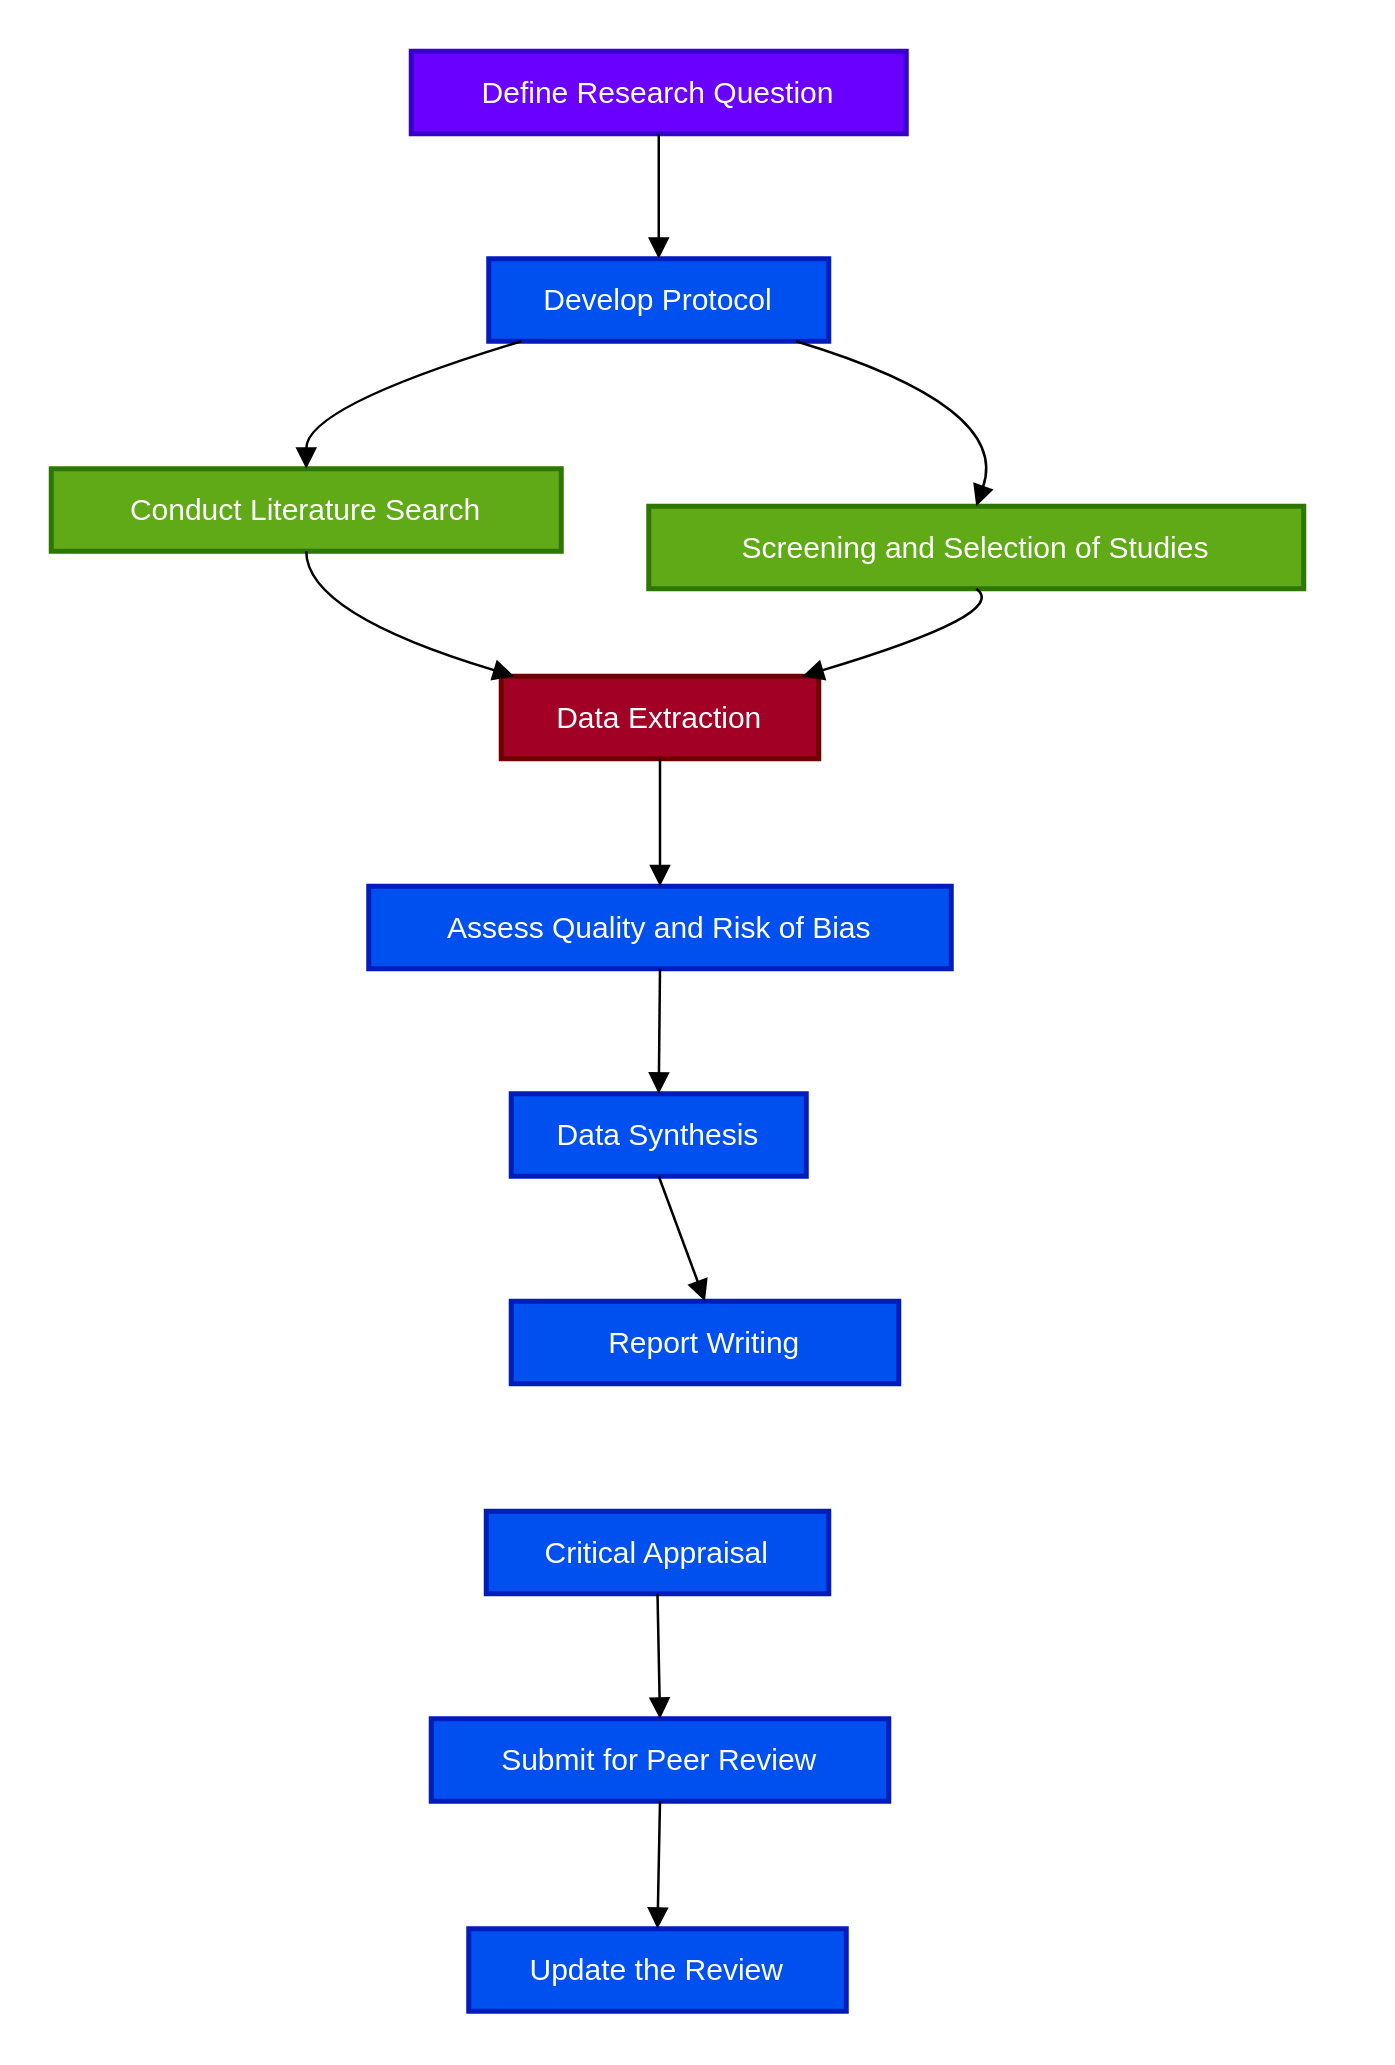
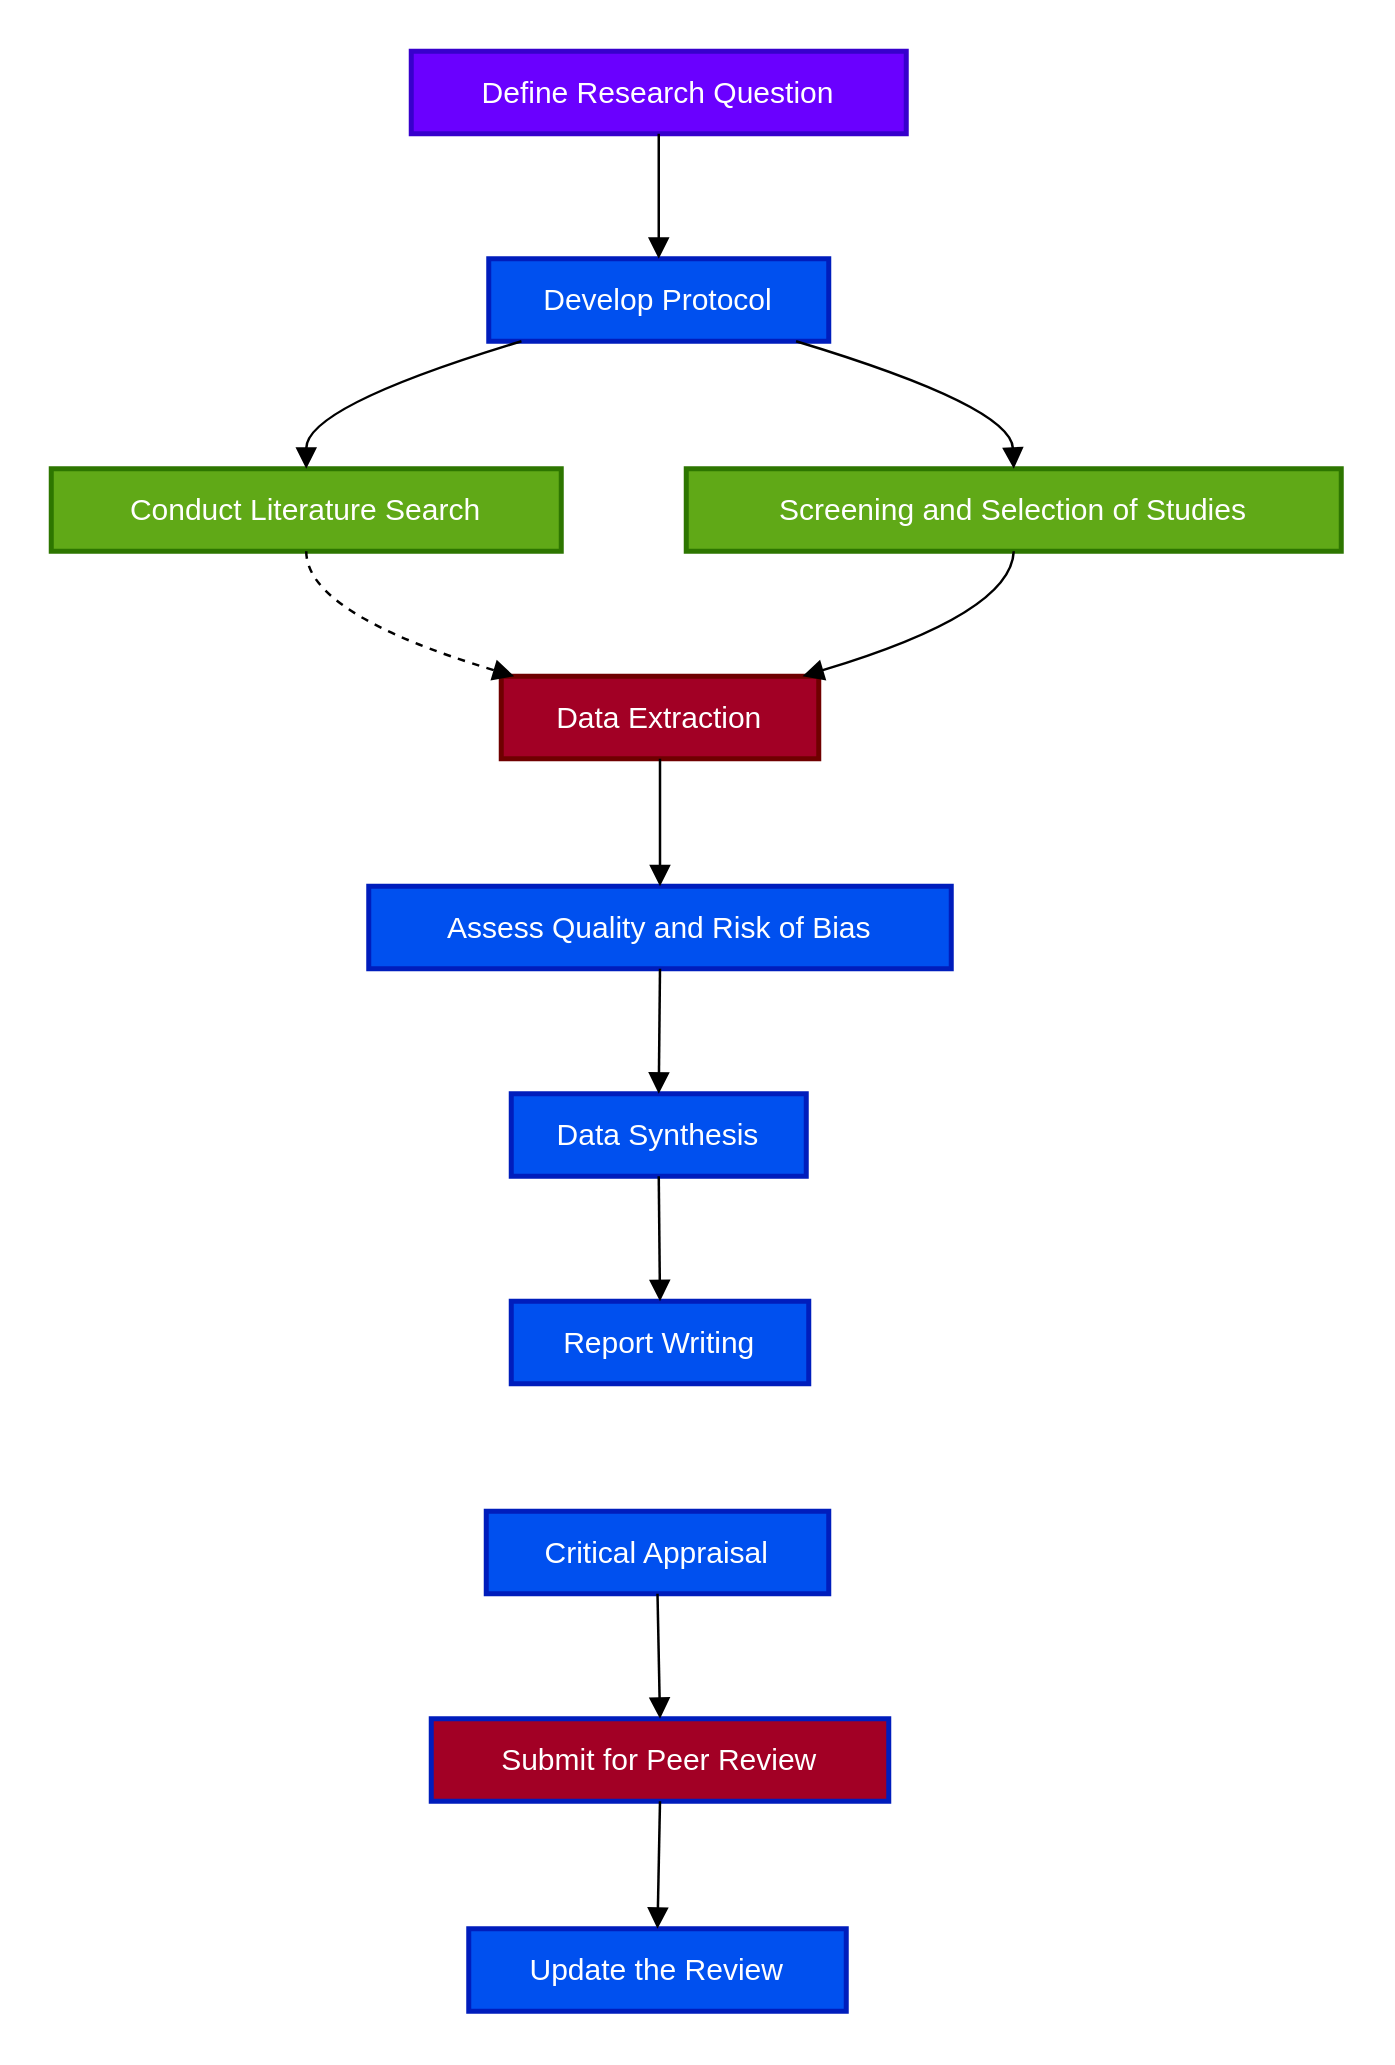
- <mxCell id="5" value="Screening and Selection of Studies" style="whiteSpace=wrap;strokeWidth=2;fillColor=#60a917;fontColor=#ffffff;strokeColor=#2D7600;" vertex="1" parent="1"><mxGeometry x="259" y="202" width="262" height="33" as="geometry" /></mxCell>
+ <mxCell id="5" value="Screening and Selection of Studies" style="whiteSpace=wrap;strokeWidth=2;fillColor=#60a917;fontColor=#ffffff;strokeColor=#2D7600;" vertex="1" parent="1"><mxGeometry x="274" y="187" width="262" height="33" as="geometry" /></mxCell>
- <mxCell id="16" value="" style="curved=1;startArrow=none;endArrow=block;exitX=0.5;exitY=1.01;entryX=0.05;entryY=0.01;rounded=0;" edge="1" parent="1" source="4" target="6"><mxGeometry relative="1" as="geometry"><Array as="points"><mxPoint x="122" y="245" /></Array></mxGeometry></mxCell>
+ <mxCell id="16" value="" style="curved=1;startArrow=none;endArrow=block;exitX=0.5;exitY=1.01;entryX=0.05;entryY=0.01;rounded=0;dashed=1;" edge="1" parent="1" source="4" target="6"><mxGeometry relative="1" as="geometry"><Array as="points"><mxPoint x="122" y="245" /></Array></mxGeometry></mxCell>
- <mxCell id="9" value="Report Writing" style="whiteSpace=wrap;strokeWidth=2;fillColor=#0050ef;fontColor=#ffffff;strokeColor=#001DBC;" vertex="1" parent="1"><mxGeometry x="204" y="520" width="155" height="33" as="geometry" /></mxCell>
+ <mxCell id="9" value="Report Writing" style="whiteSpace=wrap;strokeWidth=2;fillColor=#0050ef;fontColor=#ffffff;strokeColor=#001DBC;" vertex="1" parent="1"><mxGeometry x="204" y="520" width="119" height="33" as="geometry" /></mxCell>
- <mxCell id="11" value="Submit for Peer Review" style="whiteSpace=wrap;strokeWidth=2;fillColor=#0050ef;fontColor=#ffffff;strokeColor=#001DBC;" vertex="1" parent="1"><mxGeometry x="172" y="687" width="183" height="33" as="geometry" /></mxCell>
+ <mxCell id="11" value="Submit for Peer Review" style="whiteSpace=wrap;strokeWidth=2;fillColor=#a20025;fontColor=#ffffff;strokeColor=#001DBC;" vertex="1" parent="1"><mxGeometry x="172" y="687" width="183" height="33" as="geometry" /></mxCell>
